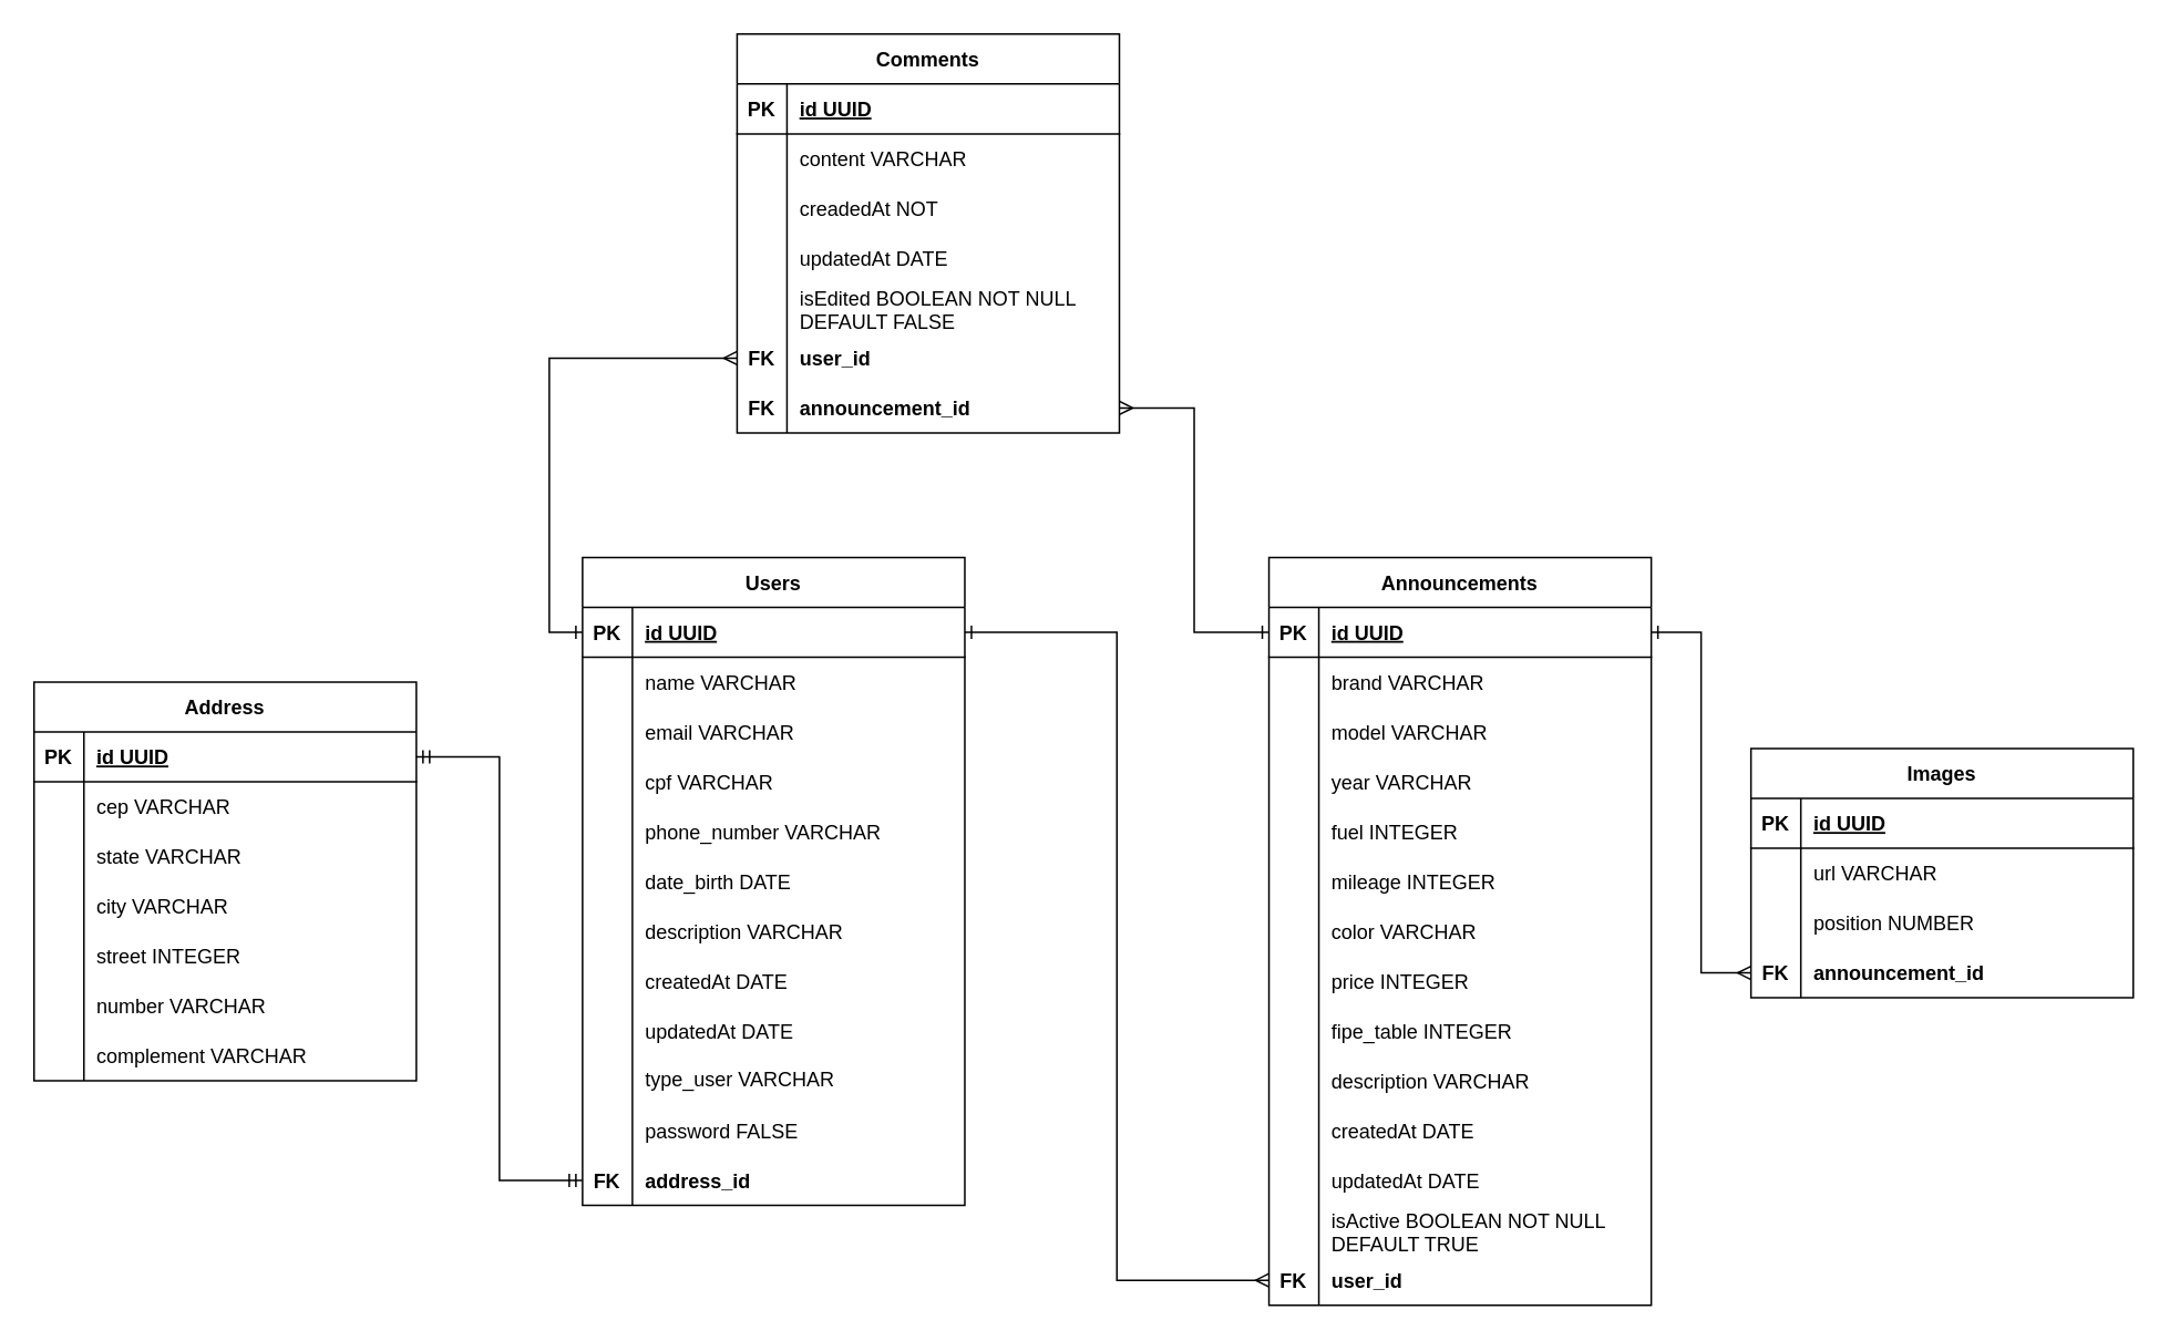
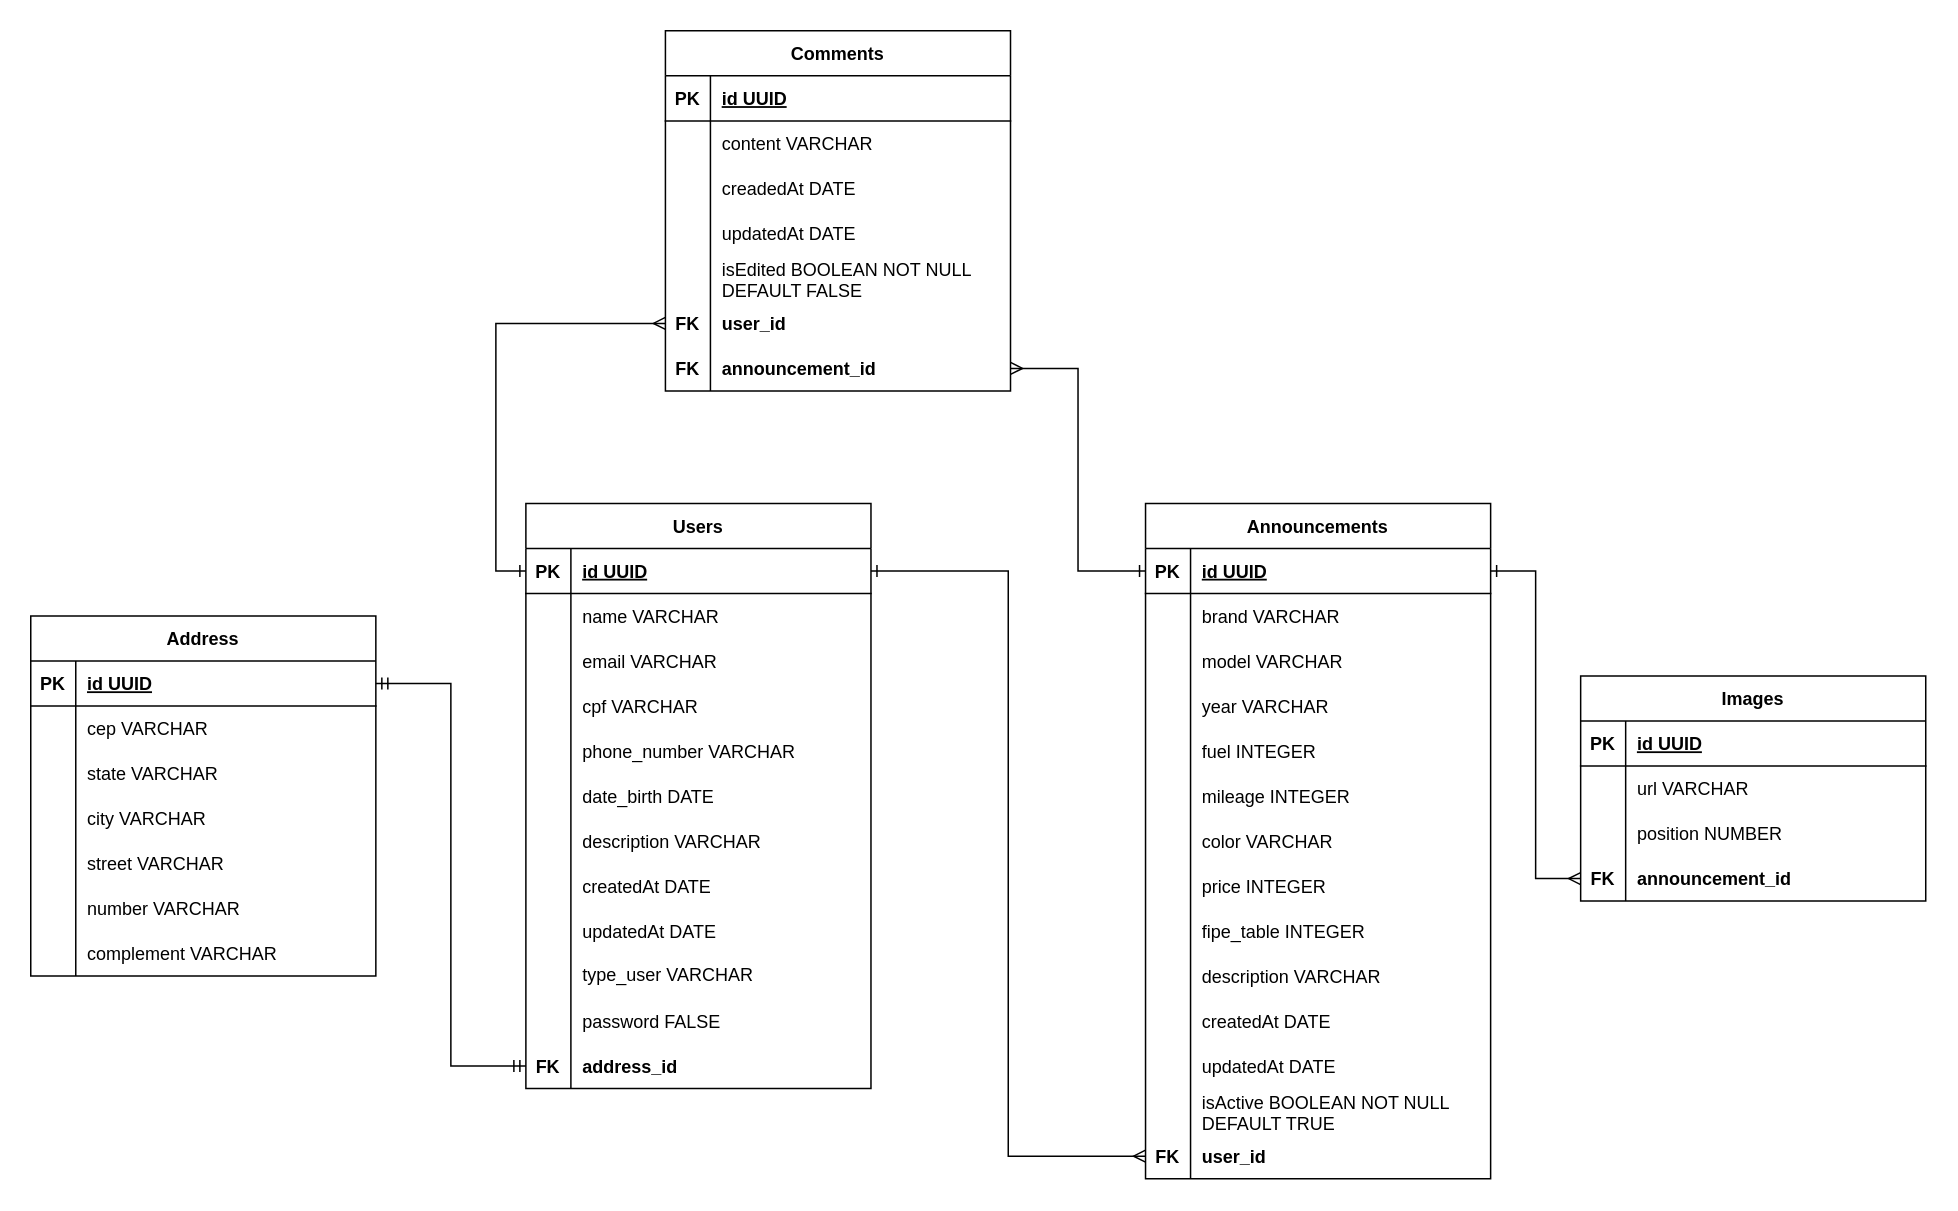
- <mxCell id="129" value="creadedAt NOT" style="shape=partialRectangle;connectable=0;fillColor=none;top=0;left=0;bottom=0;right=0;align=left;spacingLeft=6;overflow=hidden;fontStyle=0" parent="127" vertex="1"><mxGeometry x="30" width="200" height="30" as="geometry"><mxRectangle width="200" height="30" as="alternateBounds" /></mxGeometry></mxCell>
+ <mxCell id="129" value="creadedAt DATE" style="shape=partialRectangle;connectable=0;fillColor=none;top=0;left=0;bottom=0;right=0;align=left;spacingLeft=6;overflow=hidden;fontStyle=0" parent="127" vertex="1"><mxGeometry x="30" width="200" height="30" as="geometry"><mxRectangle width="200" height="30" as="alternateBounds" /></mxGeometry></mxCell>
- <mxCell id="98" value="street INTEGER" style="shape=partialRectangle;connectable=0;fillColor=none;top=0;left=0;bottom=0;right=0;align=left;spacingLeft=6;overflow=hidden;" parent="96" vertex="1"><mxGeometry x="30" width="200" height="30" as="geometry"><mxRectangle width="200" height="30" as="alternateBounds" /></mxGeometry></mxCell>
+ <mxCell id="98" value="street VARCHAR" style="shape=partialRectangle;connectable=0;fillColor=none;top=0;left=0;bottom=0;right=0;align=left;spacingLeft=6;overflow=hidden;" parent="96" vertex="1"><mxGeometry x="30" width="200" height="30" as="geometry"><mxRectangle width="200" height="30" as="alternateBounds" /></mxGeometry></mxCell>
